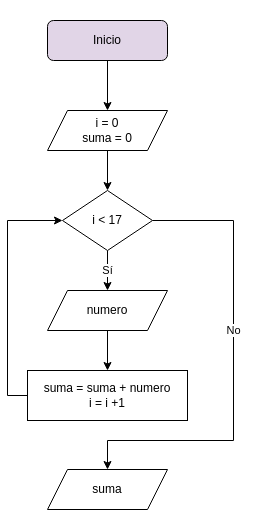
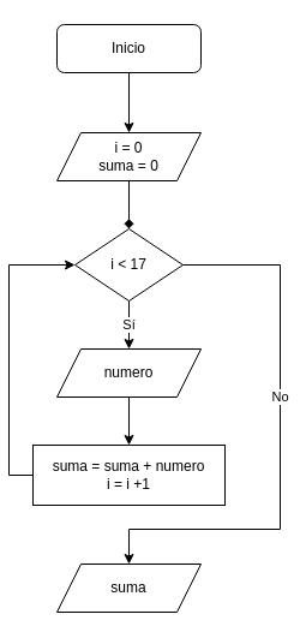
- <mxCell id="3" value="Inicio" style="rounded=1;whiteSpace=wrap;html=1;fillColor=#e1d5e7;" vertex="1" parent="1"><mxGeometry x="40" y="20" width="120" height="40" as="geometry" /></mxCell>
+ <mxCell id="3" value="Inicio" style="rounded=1;whiteSpace=wrap;html=1;" vertex="1" parent="1"><mxGeometry x="40" y="20" width="120" height="40" as="geometry" /></mxCell>
- <mxCell id="7" style="edgeStyle=orthogonalEdgeStyle;rounded=0;orthogonalLoop=1;jettySize=auto;html=1;exitX=0.5;exitY=1;exitDx=0;exitDy=0;entryX=0.5;entryY=0;entryDx=0;entryDy=0;" edge="1" parent="1" source="8" target="6"><mxGeometry relative="1" as="geometry" /></mxCell>
+ <mxCell id="7" style="edgeStyle=orthogonalEdgeStyle;rounded=0;orthogonalLoop=1;jettySize=auto;html=1;exitX=0.5;exitY=1;exitDx=0;exitDy=0;entryX=0.5;entryY=0;entryDx=0;entryDy=0;endArrow=diamond;" edge="1" parent="1" source="8" target="6"><mxGeometry relative="1" as="geometry" /></mxCell>
